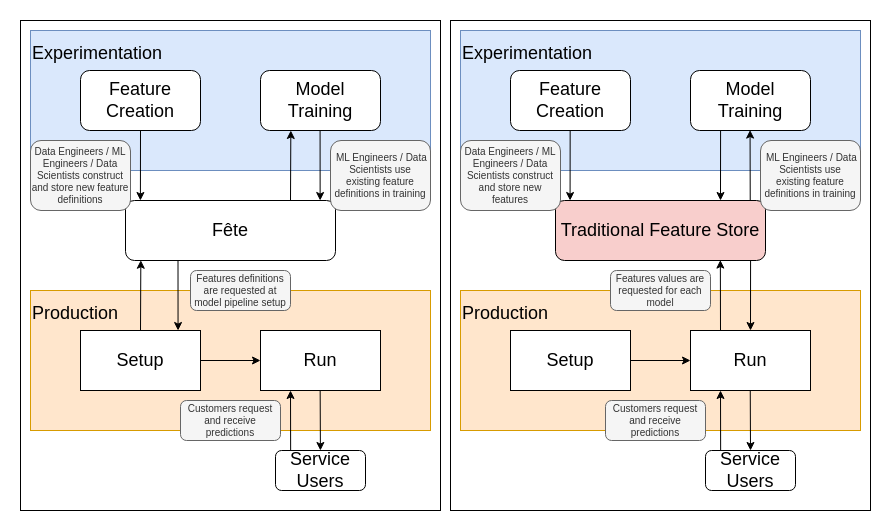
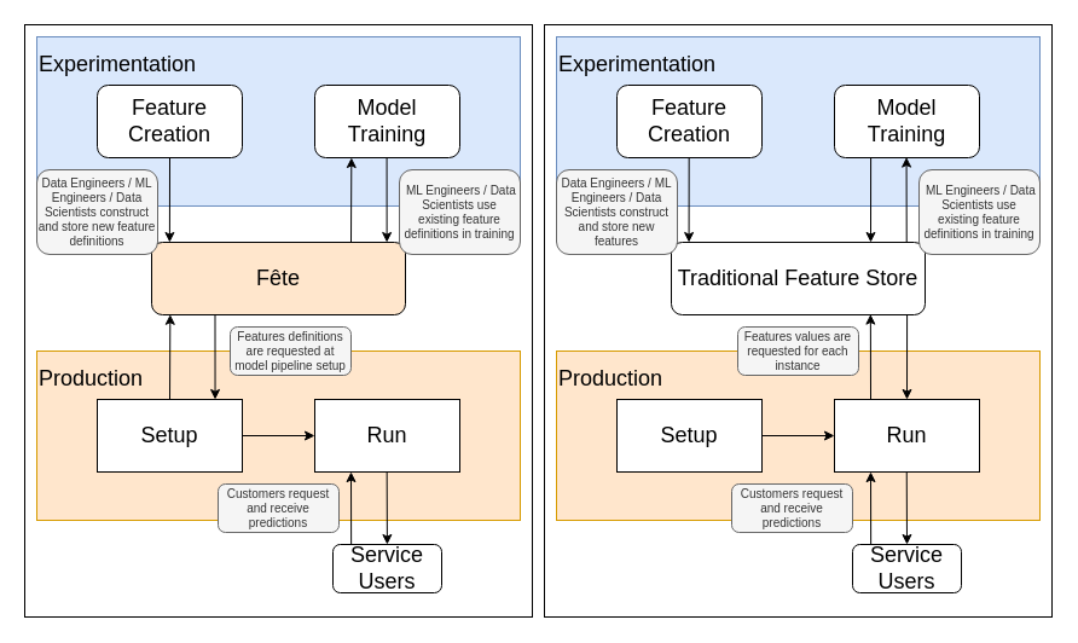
- <mxCell id="17" value="Fête" style="rounded=1;whiteSpace=wrap;html=1;fontSize=18;" vertex="1" parent="1"><mxGeometry x="125" y="200" width="210" height="60" as="geometry" /></mxCell>
+ <mxCell id="17" value="Fête" style="rounded=1;whiteSpace=wrap;html=1;fontSize=18;fillColor=#ffe6cc;" vertex="1" parent="1"><mxGeometry x="125" y="200" width="210" height="60" as="geometry" /></mxCell>
- <mxCell id="18" value="Traditional Feature Store" style="rounded=1;whiteSpace=wrap;html=1;fontSize=18;fillColor=#f8cecc;" vertex="1" parent="1"><mxGeometry x="555" y="200" width="210" height="60" as="geometry" /></mxCell>
+ <mxCell id="18" value="Traditional Feature Store" style="rounded=1;whiteSpace=wrap;html=1;fontSize=18;" vertex="1" parent="1"><mxGeometry x="555" y="200" width="210" height="60" as="geometry" /></mxCell>
- <mxCell id="37" value="Features values are requested for each model" style="rounded=1;fontSize=10;fillColor=#f5f5f5;strokeColor=#666666;fontColor=#333333;whiteSpace=wrap;" vertex="1" parent="1"><mxGeometry x="610" y="270" width="100" height="40" as="geometry" /></mxCell>
+ <mxCell id="37" value="Features values are requested for each instance" style="rounded=1;fontSize=10;fillColor=#f5f5f5;strokeColor=#666666;fontColor=#333333;whiteSpace=wrap;" vertex="1" parent="1"><mxGeometry x="610" y="270" width="100" height="40" as="geometry" /></mxCell>
